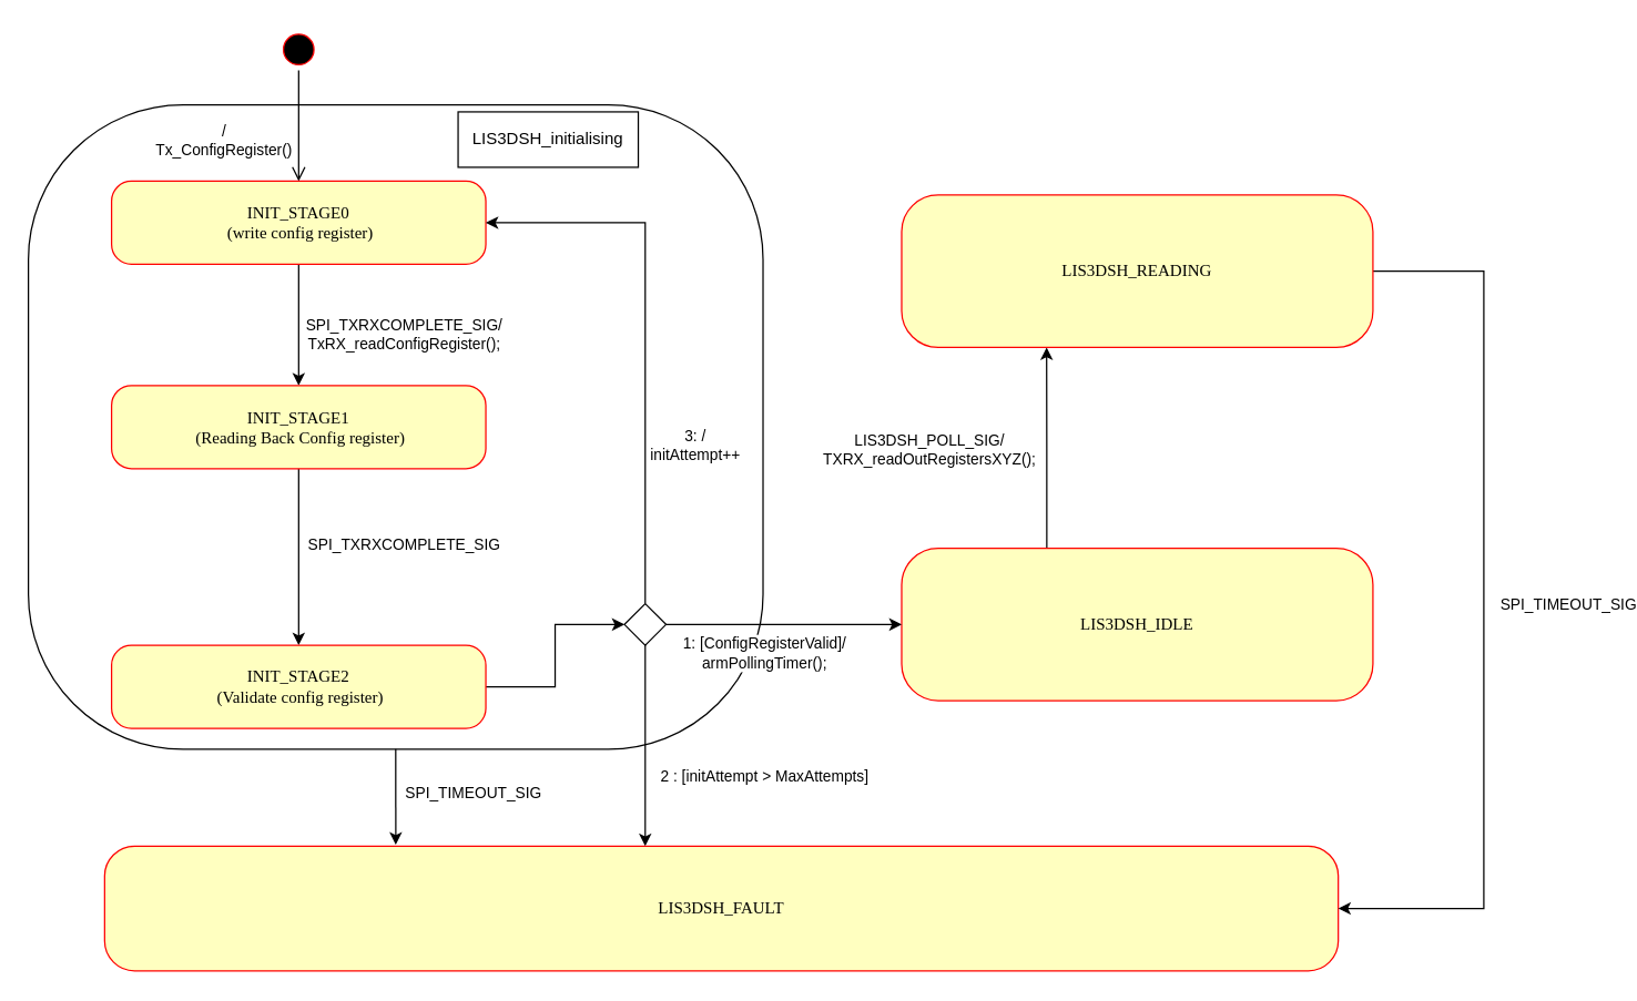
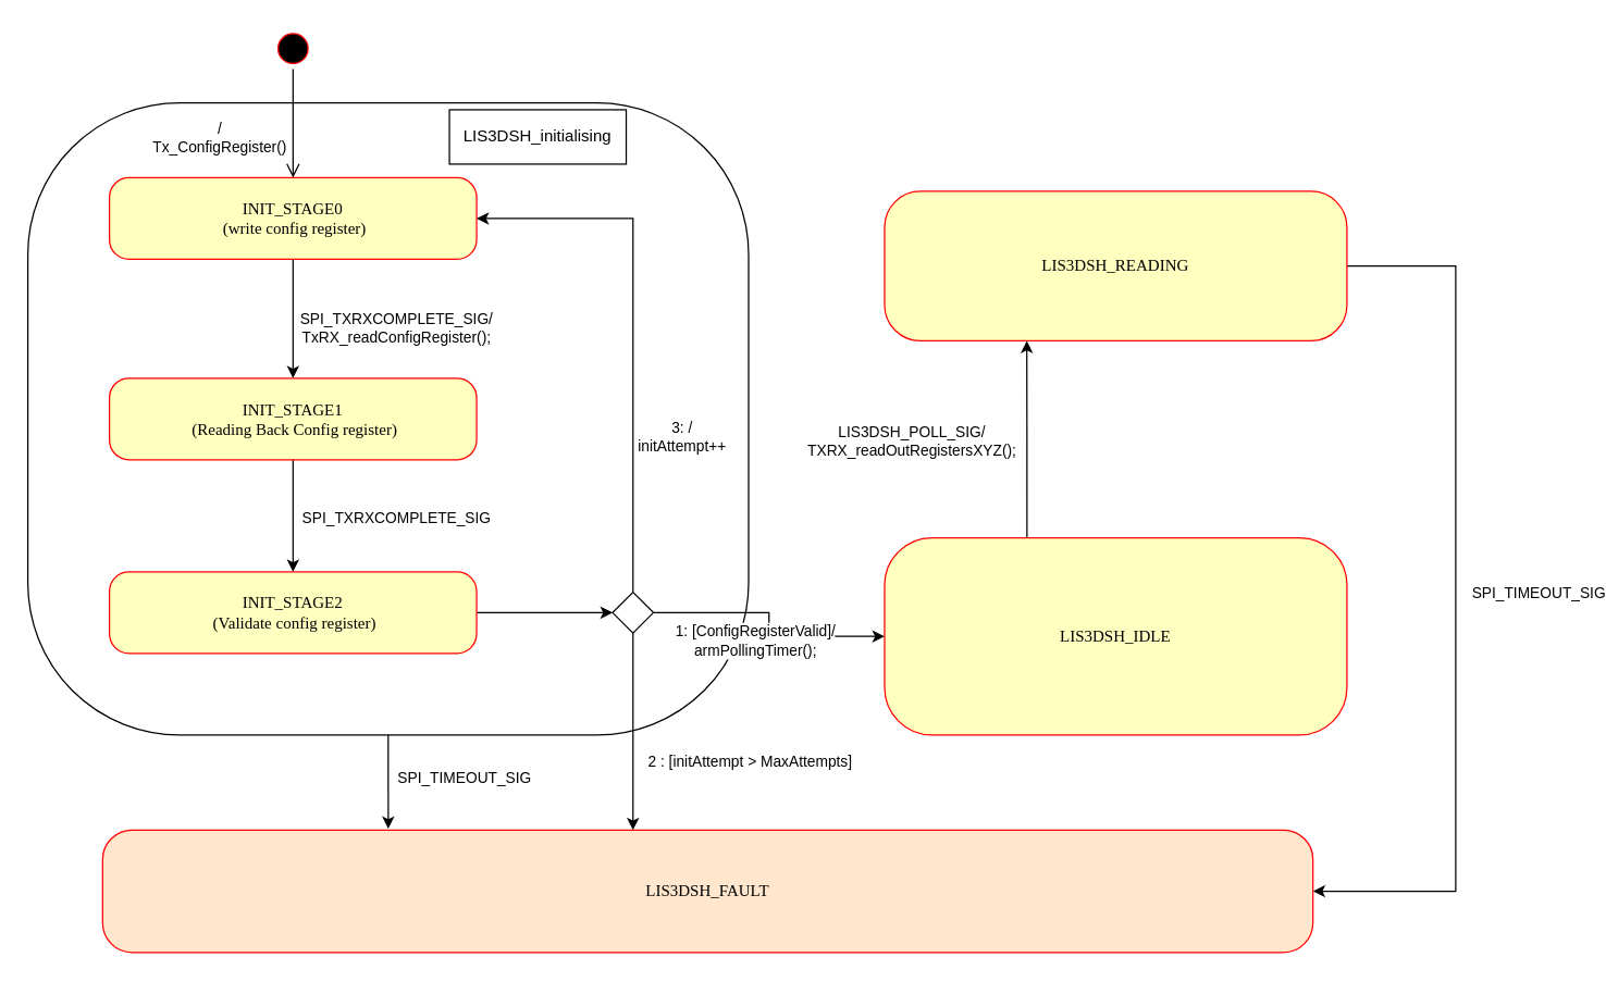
- <mxCell id="8" value="LIS3DSH_IDLE" style="rounded=1;whiteSpace=wrap;html=1;arcSize=24;fillColor=#ffffc0;strokeColor=#ff0000;shadow=0;comic=0;labelBackgroundColor=none;fontFamily=Verdana;fontSize=12;fontColor=#000000;align=center;" parent="1" vertex="1"><mxGeometry x="650" y="395" width="340" height="110" as="geometry" /></mxCell>
+ <mxCell id="8" value="LIS3DSH_IDLE" style="rounded=1;whiteSpace=wrap;html=1;arcSize=24;fillColor=#ffffc0;strokeColor=#ff0000;shadow=0;comic=0;labelBackgroundColor=none;fontFamily=Verdana;fontSize=12;fontColor=#000000;align=center;" parent="1" vertex="1"><mxGeometry x="650" y="395" width="340" height="145" as="geometry" /></mxCell>
- <mxCell id="17" value="INIT_STAGE2&lt;br&gt;&amp;nbsp;(Validate config register)" style="rounded=1;whiteSpace=wrap;html=1;arcSize=24;fillColor=#ffffc0;strokeColor=#ff0000;shadow=0;comic=0;labelBackgroundColor=none;fontFamily=Verdana;fontSize=12;fontColor=#000000;align=center;" vertex="1" parent="1"><mxGeometry x="80" y="465" width="270" height="60" as="geometry" /></mxCell>
+ <mxCell id="17" value="INIT_STAGE2&lt;br&gt;&amp;nbsp;(Validate config register)" style="rounded=1;whiteSpace=wrap;html=1;arcSize=24;fillColor=#ffffc0;strokeColor=#ff0000;shadow=0;comic=0;labelBackgroundColor=none;fontFamily=Verdana;fontSize=12;fontColor=#000000;align=center;" vertex="1" parent="1"><mxGeometry x="80" y="420" width="270" height="60" as="geometry" /></mxCell>
- <mxCell id="25" value="LIS3DSH_FAULT" style="rounded=1;whiteSpace=wrap;html=1;arcSize=24;fillColor=#ffffc0;strokeColor=#ff0000;shadow=0;comic=0;labelBackgroundColor=none;fontFamily=Verdana;fontSize=12;fontColor=#000000;align=center;" vertex="1" parent="1"><mxGeometry x="75" y="610" width="890" height="90" as="geometry" /></mxCell>
+ <mxCell id="25" value="LIS3DSH_FAULT" style="rounded=1;whiteSpace=wrap;html=1;arcSize=24;fillColor=#ffe6cc;strokeColor=#ff0000;shadow=0;comic=0;labelBackgroundColor=none;fontFamily=Verdana;fontSize=12;fontColor=#000000;align=center;" vertex="1" parent="1"><mxGeometry x="75" y="610" width="890" height="90" as="geometry" /></mxCell>
